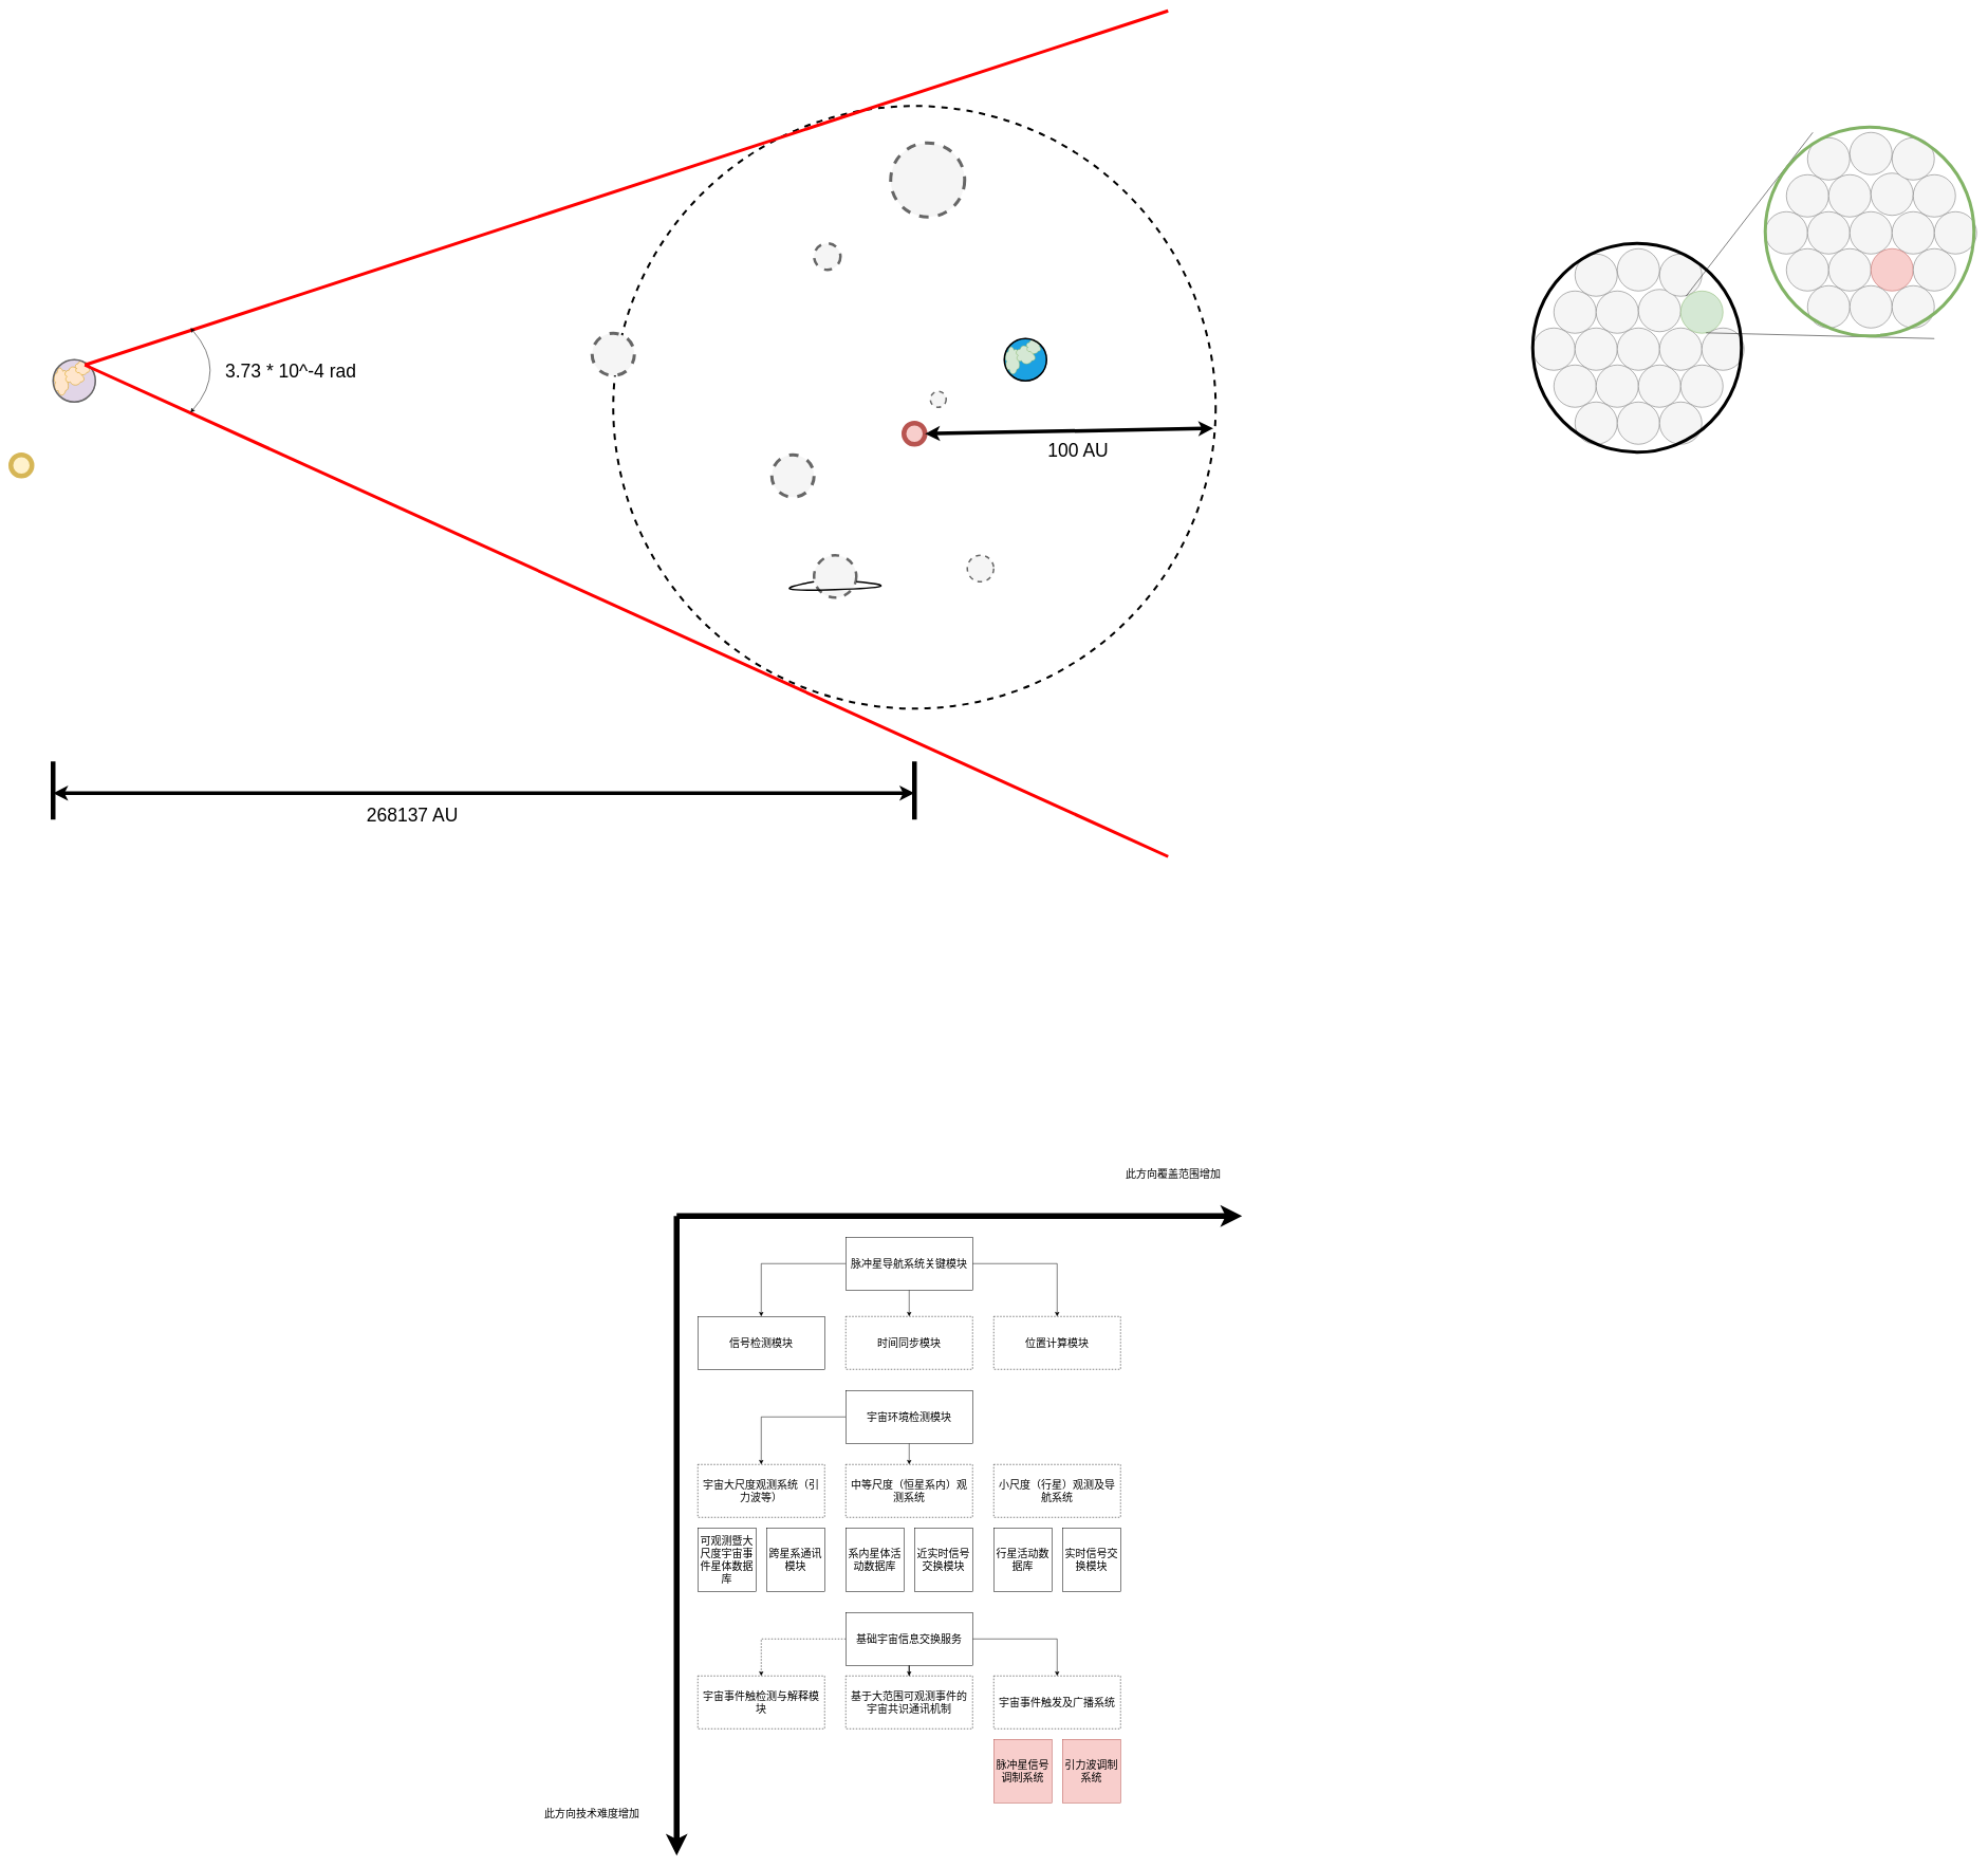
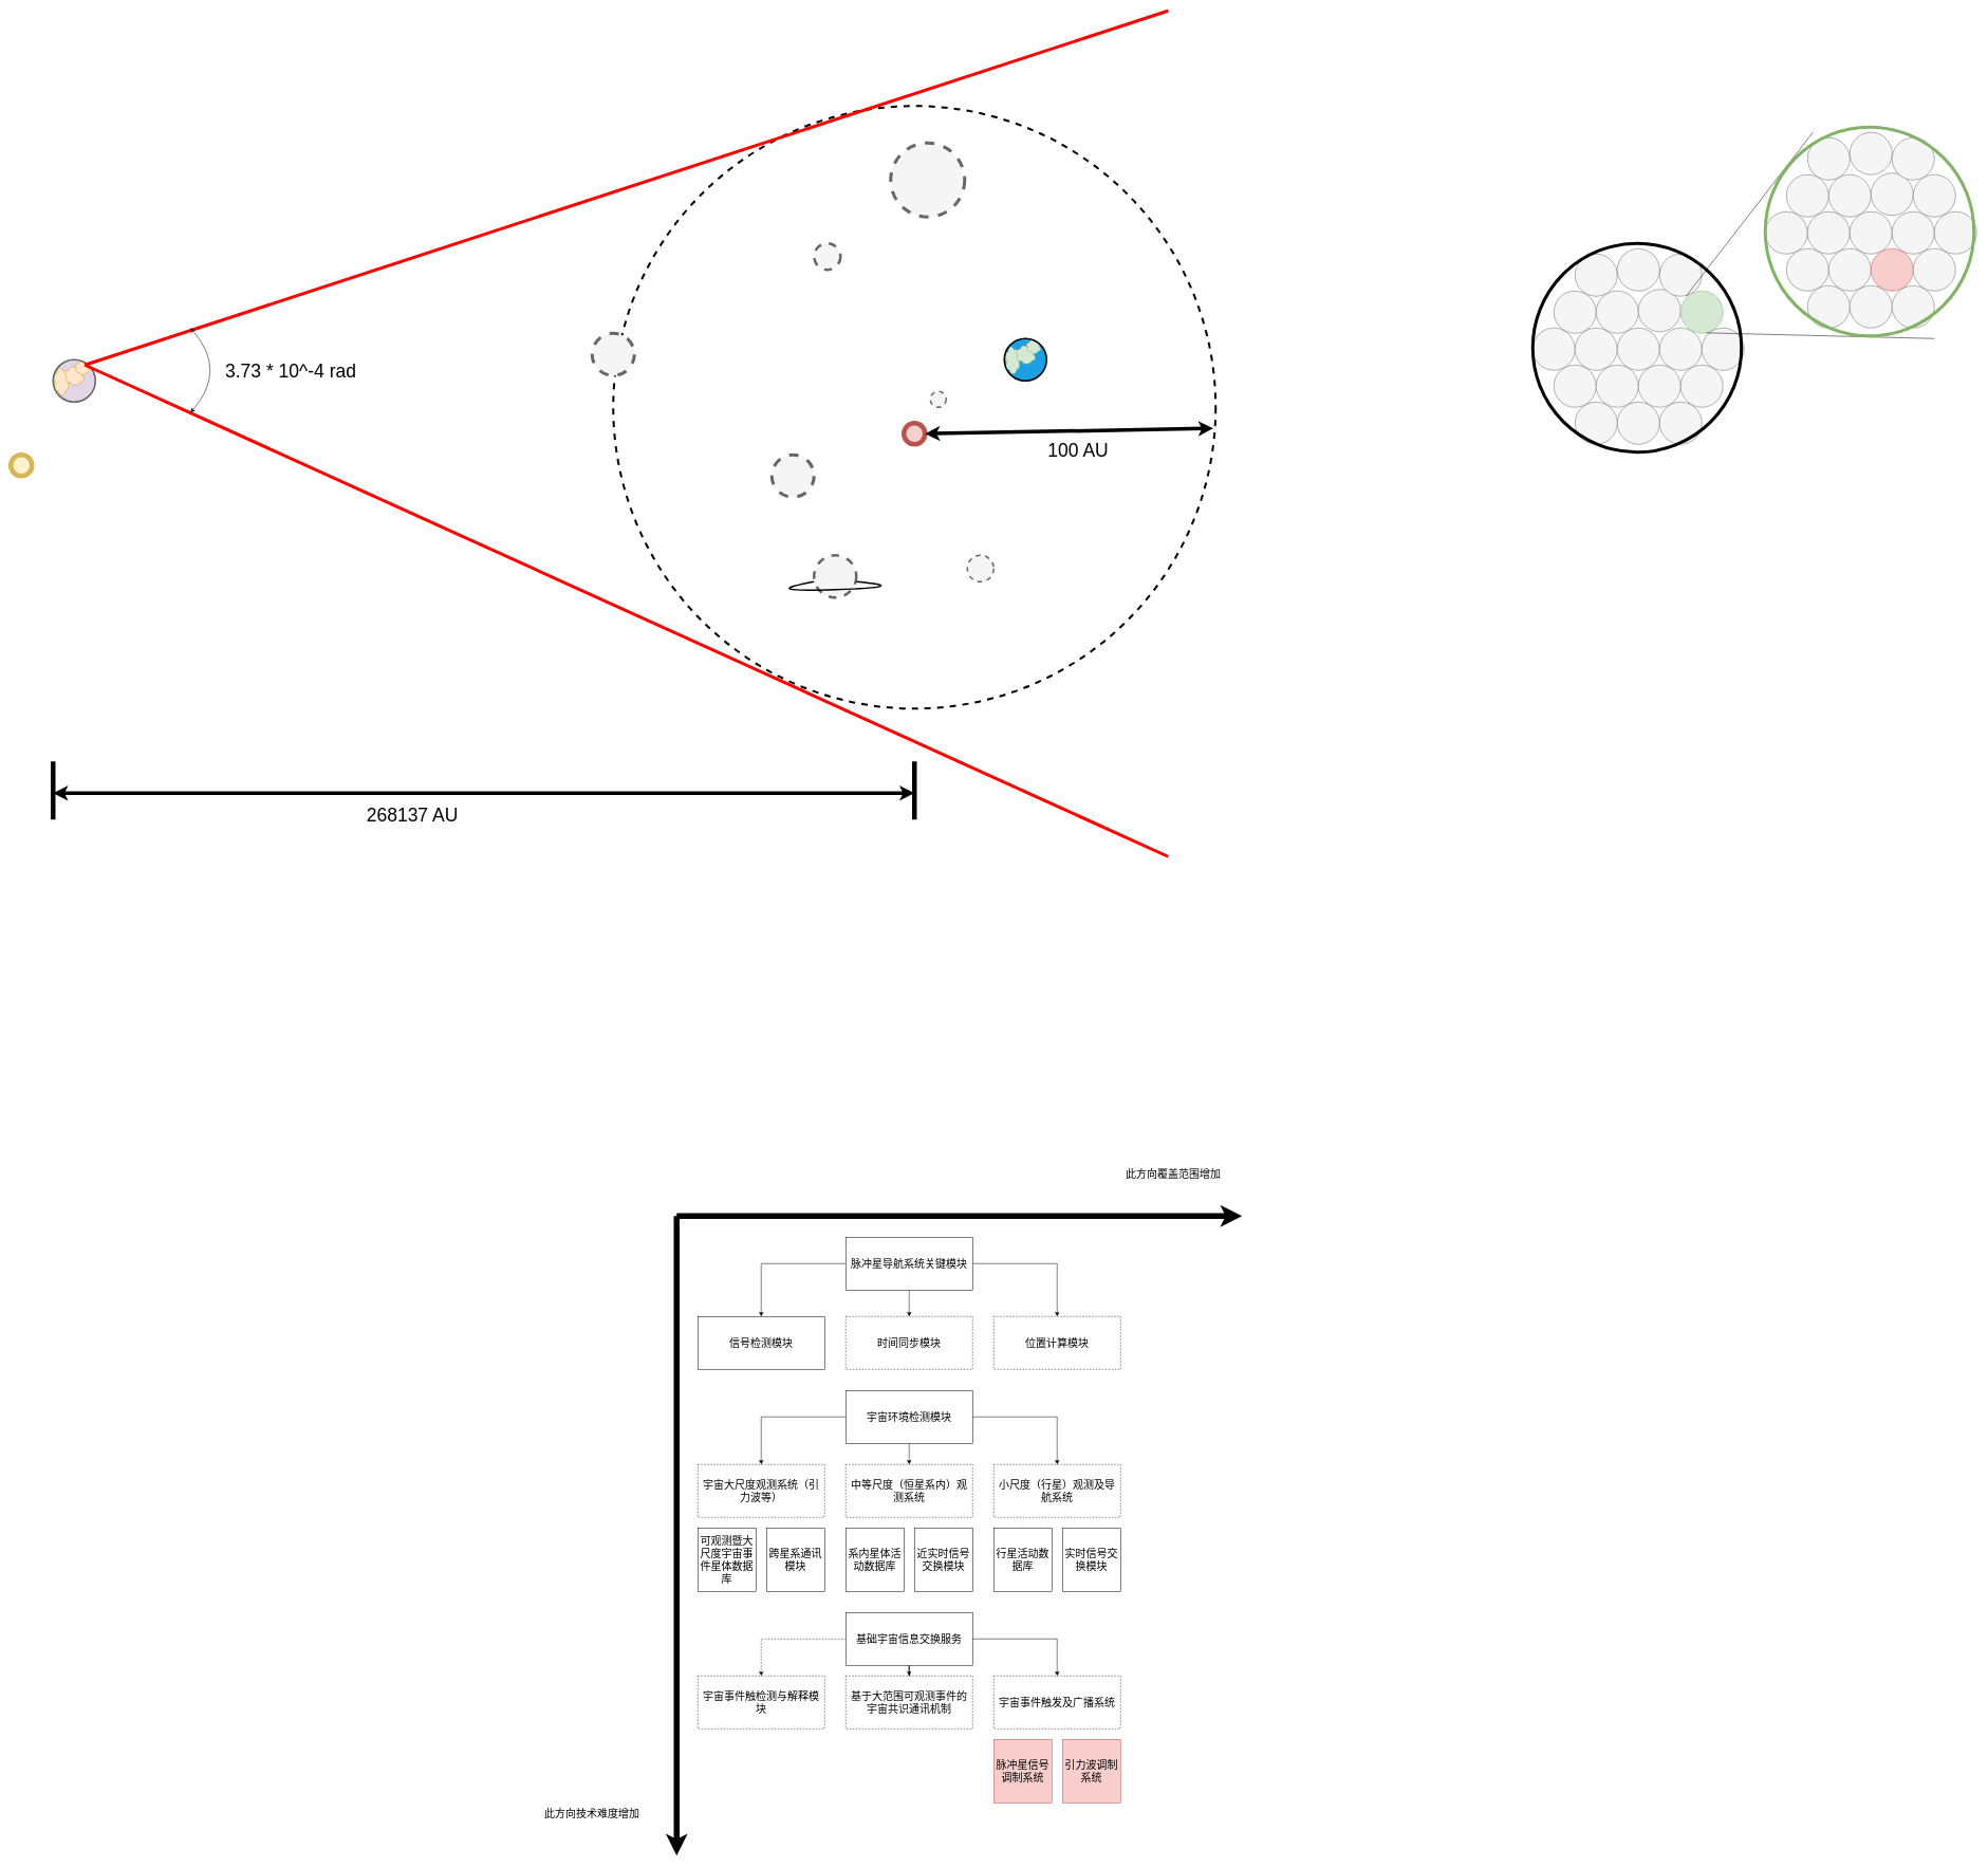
+ <mxCell id="11" style="edgeStyle=orthogonalEdgeStyle;rounded=0;orthogonalLoop=1;jettySize=auto;html=1;" parent="1" source="13" target="19" edge="1"><mxGeometry relative="1" as="geometry" /></mxCell>
